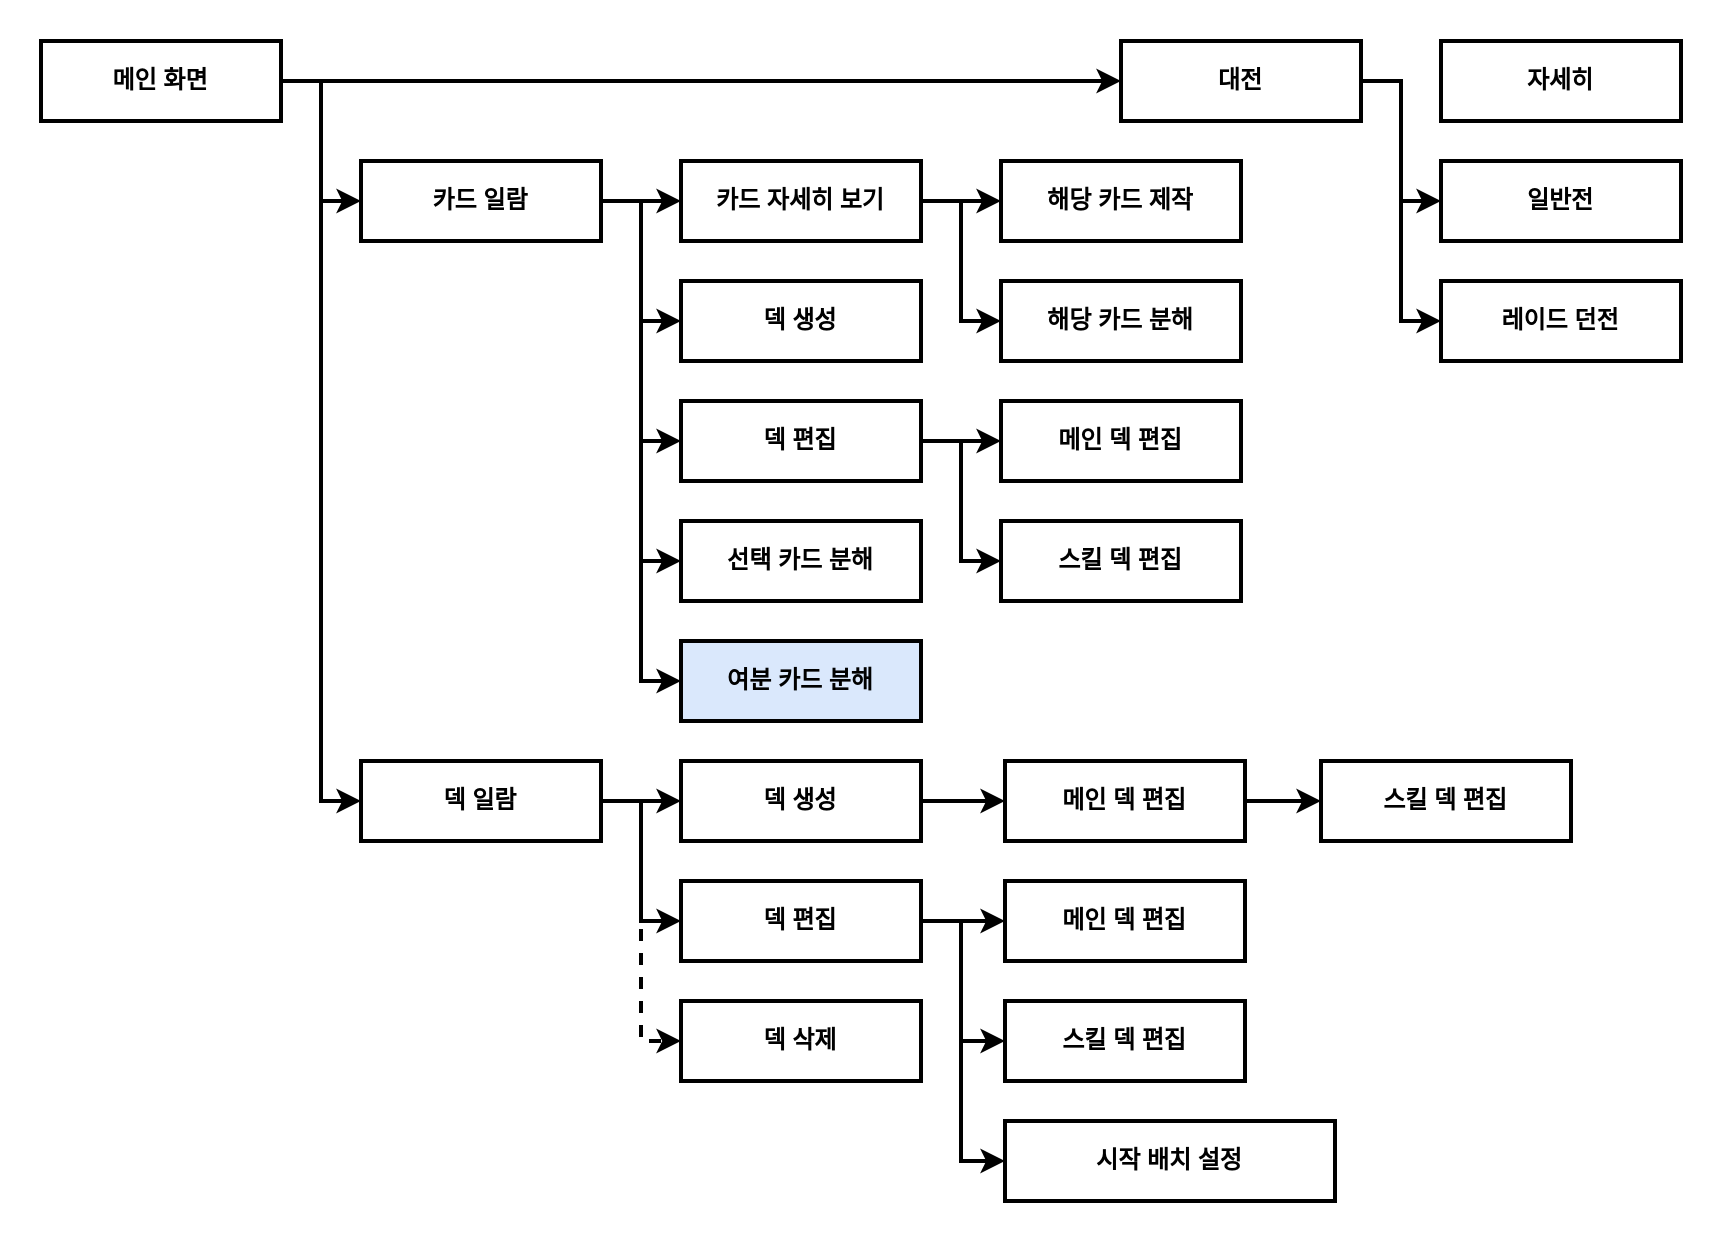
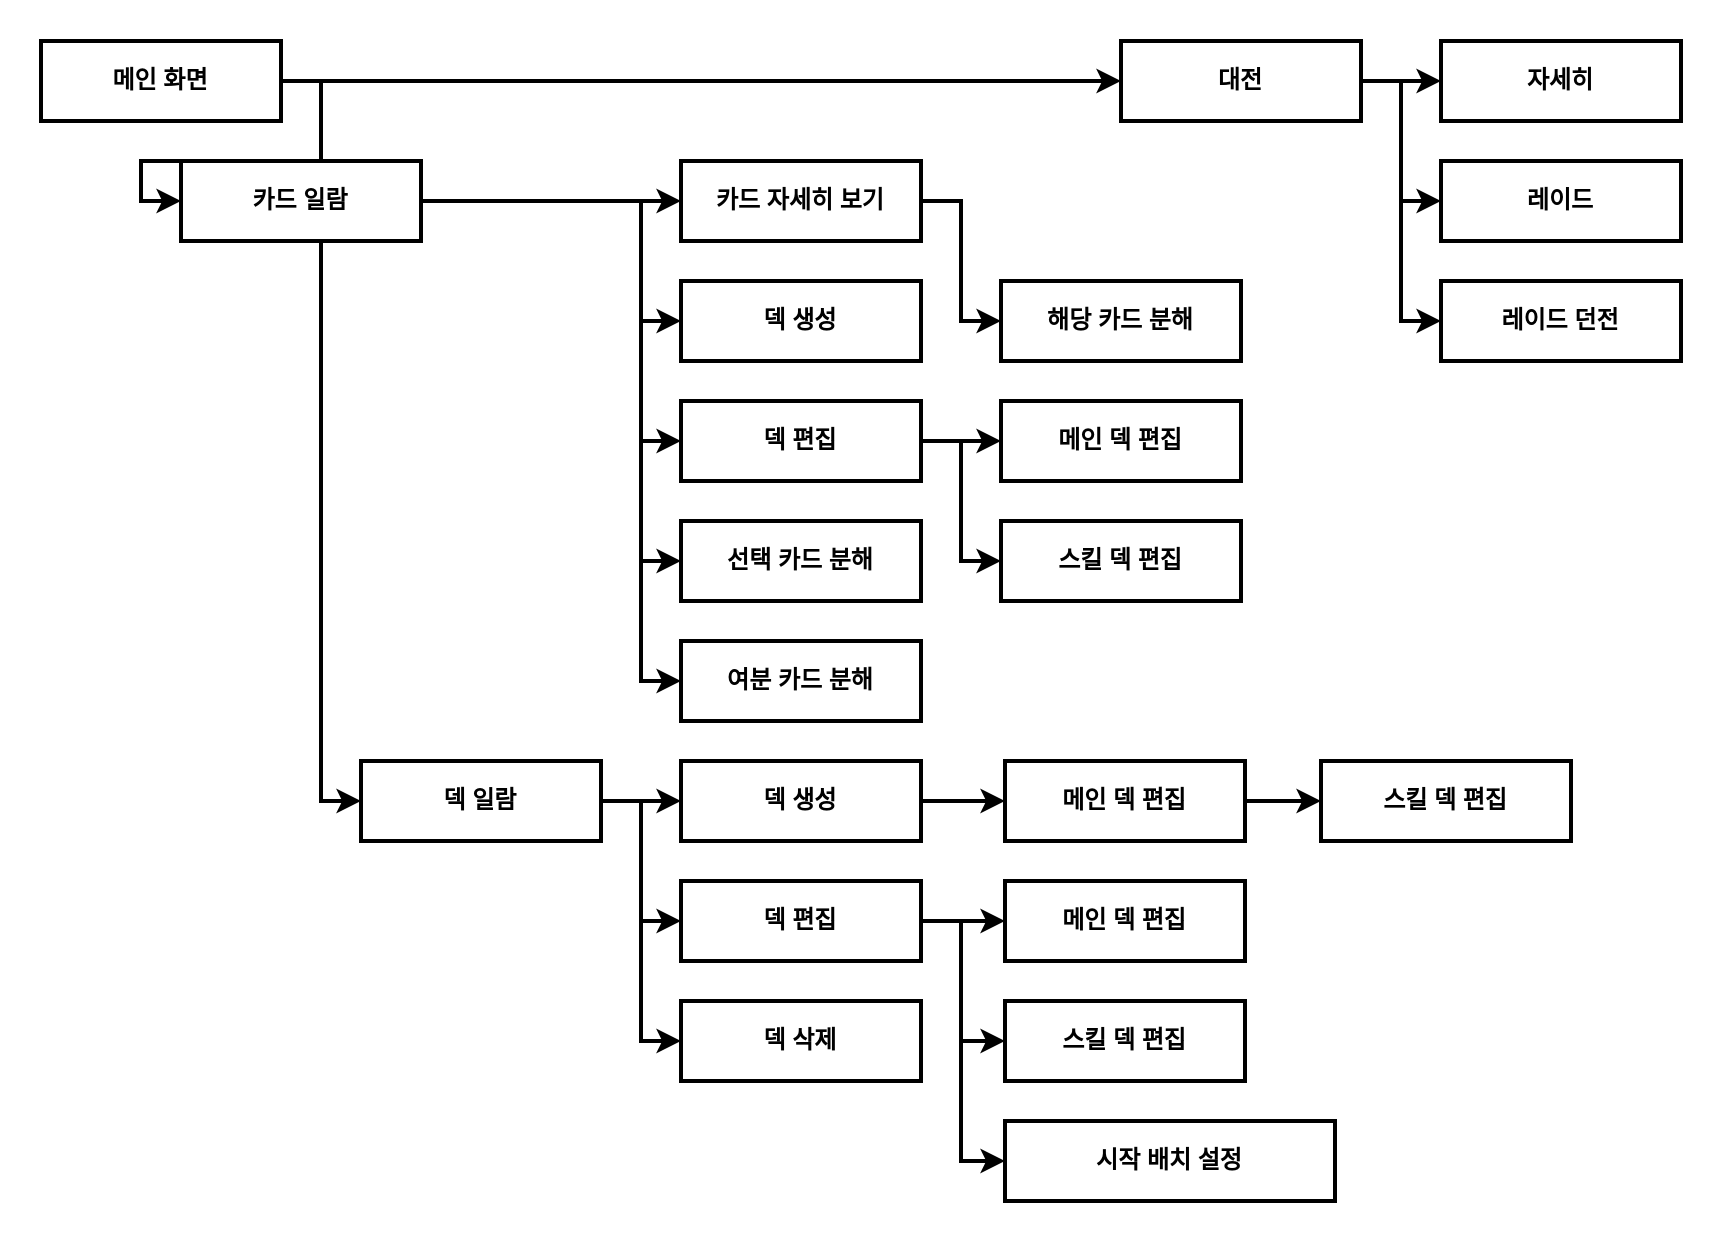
+ <mxCell id="42" style="edgeStyle=orthogonalEdgeStyle;rounded=0;orthogonalLoop=1;jettySize=auto;html=1;exitX=1;exitY=0.5;exitDx=0;exitDy=0;entryX=0;entryY=0.5;entryDx=0;entryDy=0;strokeWidth=2;" edge="1" parent="1" source="45" target="46"><mxGeometry relative="1" as="geometry" /></mxCell>
- <mxCell id="11" value="카드 일람" style="whiteSpace=wrap;html=1;strokeWidth=2;fontStyle=1" vertex="1" parent="1"><mxGeometry x="180" y="80" width="120" height="40" as="geometry" /></mxCell>
+ <mxCell id="11" value="카드 일람" style="whiteSpace=wrap;html=1;strokeWidth=2;fontStyle=1" vertex="1" parent="1"><mxGeometry x="90" y="80" width="120" height="40" as="geometry" /></mxCell>
- <mxCell id="16" style="edgeStyle=orthogonalEdgeStyle;rounded=0;orthogonalLoop=1;jettySize=auto;html=1;exitX=1;exitY=0.5;exitDx=0;exitDy=0;entryX=0;entryY=0.5;entryDx=0;entryDy=0;strokeWidth=2;fontStyle=1" edge="1" parent="1" source="18" target="19"><mxGeometry relative="1" as="geometry" /></mxCell>
- <mxCell id="19" value="해당 카드 제작" style="whiteSpace=wrap;html=1;strokeWidth=2;fontStyle=1" vertex="1" parent="1"><mxGeometry x="500" y="80" width="120" height="40" as="geometry" /></mxCell>
- <mxCell id="47" value="일반전" style="whiteSpace=wrap;html=1;strokeWidth=2;fontStyle=1" vertex="1" parent="1"><mxGeometry x="720" y="80" width="120" height="40" as="geometry" /></mxCell>
+ <mxCell id="47" value="레이드" style="whiteSpace=wrap;html=1;strokeWidth=2;fontStyle=1" vertex="1" parent="1"><mxGeometry x="720" y="80" width="120" height="40" as="geometry" /></mxCell>
- <mxCell id="26" value="여분 카드 분해" style="whiteSpace=wrap;html=1;strokeWidth=2;fontStyle=1;fillColor=#dae8fc;" vertex="1" parent="1"><mxGeometry x="340" y="320" width="120" height="40" as="geometry" /></mxCell>
+ <mxCell id="26" value="여분 카드 분해" style="whiteSpace=wrap;html=1;strokeWidth=2;fontStyle=1" vertex="1" parent="1"><mxGeometry x="340" y="320" width="120" height="40" as="geometry" /></mxCell>
- <mxCell id="14" style="edgeStyle=orthogonalEdgeStyle;rounded=0;orthogonalLoop=1;jettySize=auto;html=1;exitX=1;exitY=0.5;exitDx=0;exitDy=0;entryX=0;entryY=0.5;entryDx=0;entryDy=0;strokeWidth=2;fontStyle=1;dashed=1;" edge="1" parent="1" source="15" target="41"><mxGeometry relative="1" as="geometry"><Array as="points"><mxPoint x="320" y="400" /><mxPoint x="320" y="520" /></Array></mxGeometry></mxCell>
+ <mxCell id="14" style="edgeStyle=orthogonalEdgeStyle;rounded=0;orthogonalLoop=1;jettySize=auto;html=1;exitX=1;exitY=0.5;exitDx=0;exitDy=0;entryX=0;entryY=0.5;entryDx=0;entryDy=0;strokeWidth=2;fontStyle=1" edge="1" parent="1" source="15" target="41"><mxGeometry relative="1" as="geometry"><Array as="points"><mxPoint x="320" y="400" /><mxPoint x="320" y="520" /></Array></mxGeometry></mxCell>
